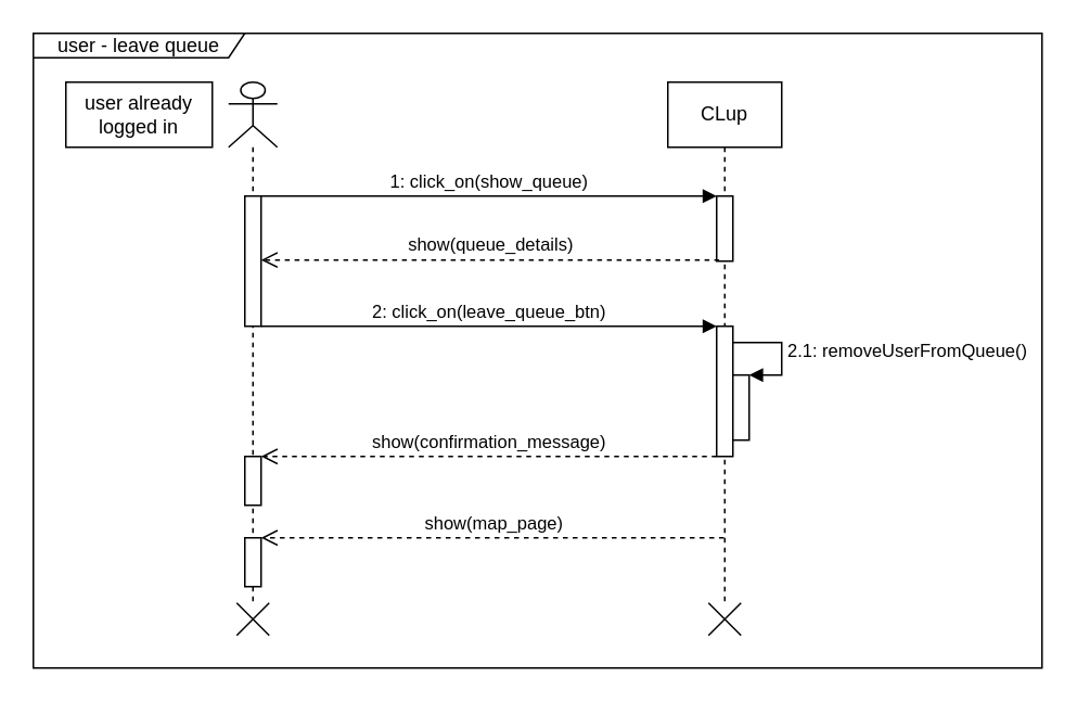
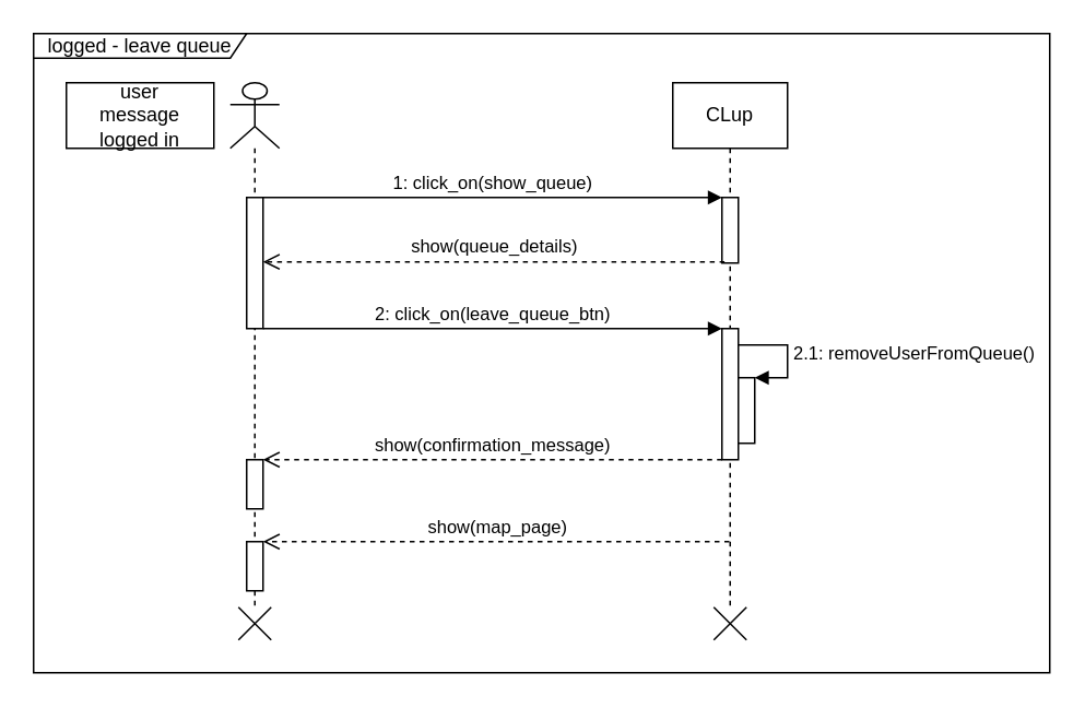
- <mxCell id="2" value="user - leave queue" style="shape=umlFrame;whiteSpace=wrap;html=1;width=130;height=15;" parent="1" vertex="1"><mxGeometry x="20" y="20" width="620" height="390" as="geometry" /></mxCell>
+ <mxCell id="2" value="logged - leave queue" style="shape=umlFrame;whiteSpace=wrap;html=1;width=130;height=15;" parent="1" vertex="1"><mxGeometry x="20" y="20" width="620" height="390" as="geometry" /></mxCell>
- <mxCell id="4" value="user already logged in" style="text;html=1;strokeColor=none;fillColor=none;align=center;verticalAlign=middle;whiteSpace=wrap;rounded=0;" parent="1" vertex="1"><mxGeometry x="50" y="60" width="70" height="20" as="geometry" /></mxCell>
+ <mxCell id="4" value="user message logged in" style="text;html=1;strokeColor=none;fillColor=none;align=center;verticalAlign=middle;whiteSpace=wrap;rounded=0;" parent="1" vertex="1"><mxGeometry x="50" y="60" width="70" height="20" as="geometry" /></mxCell>
